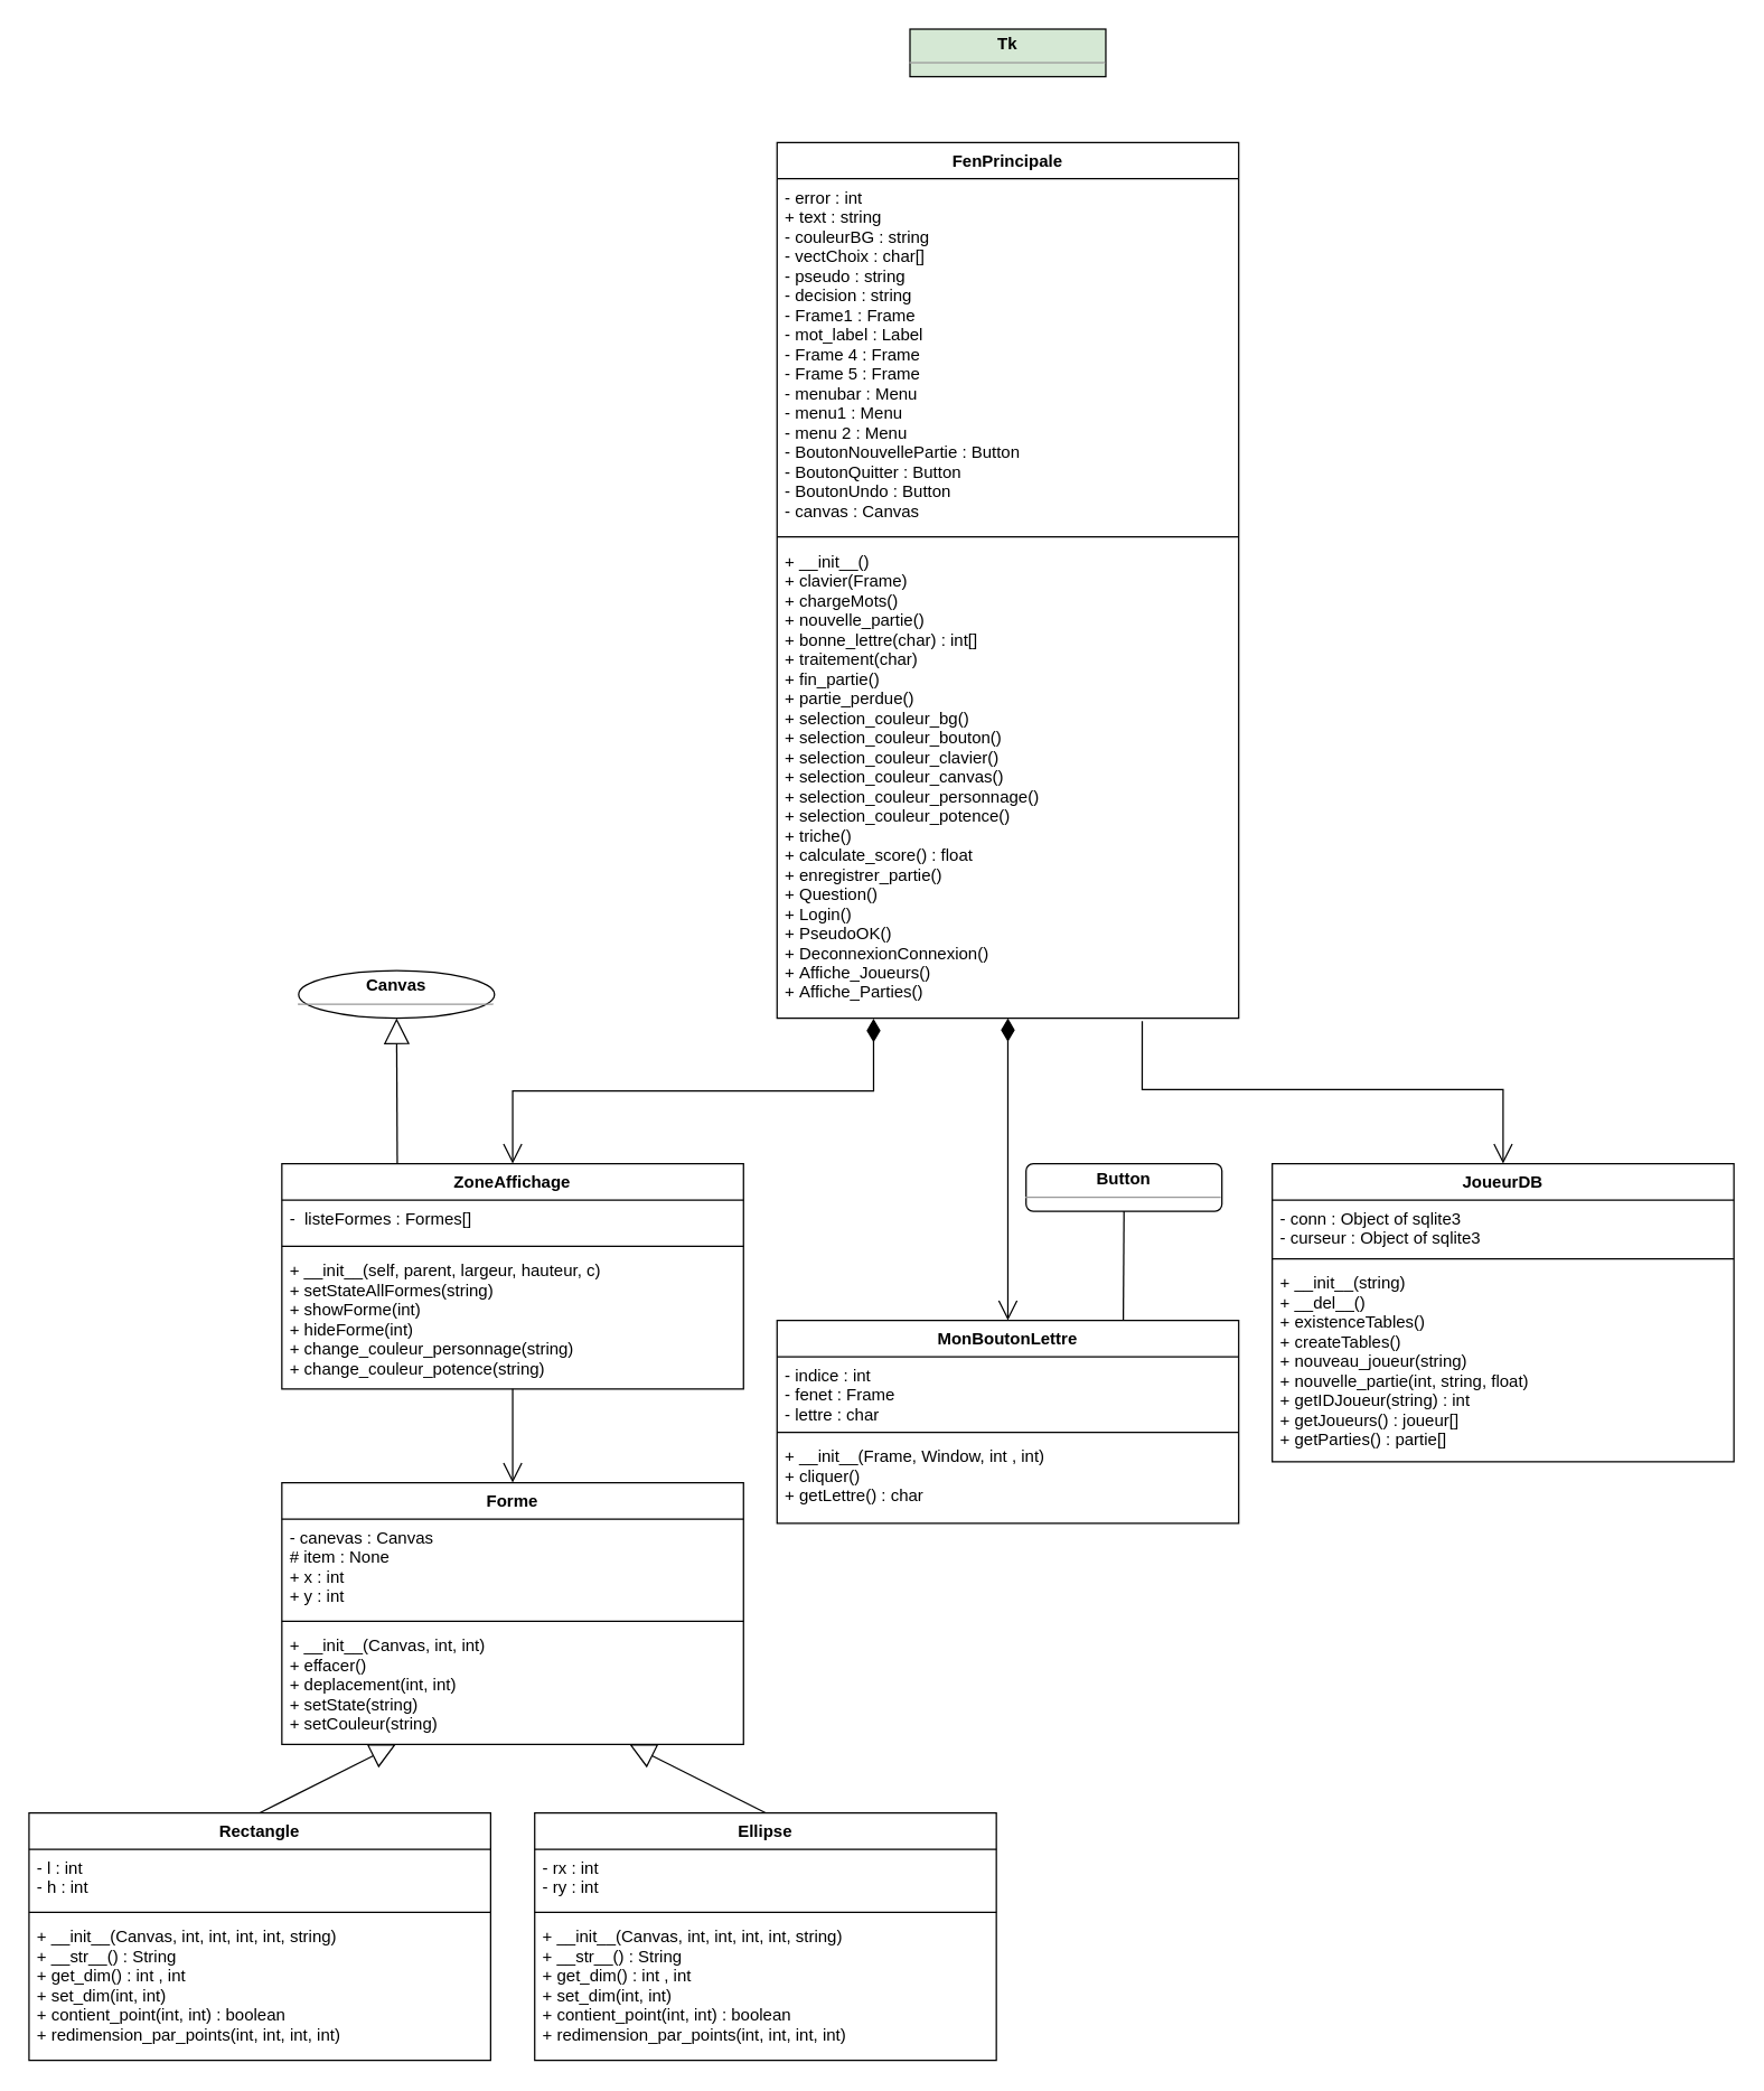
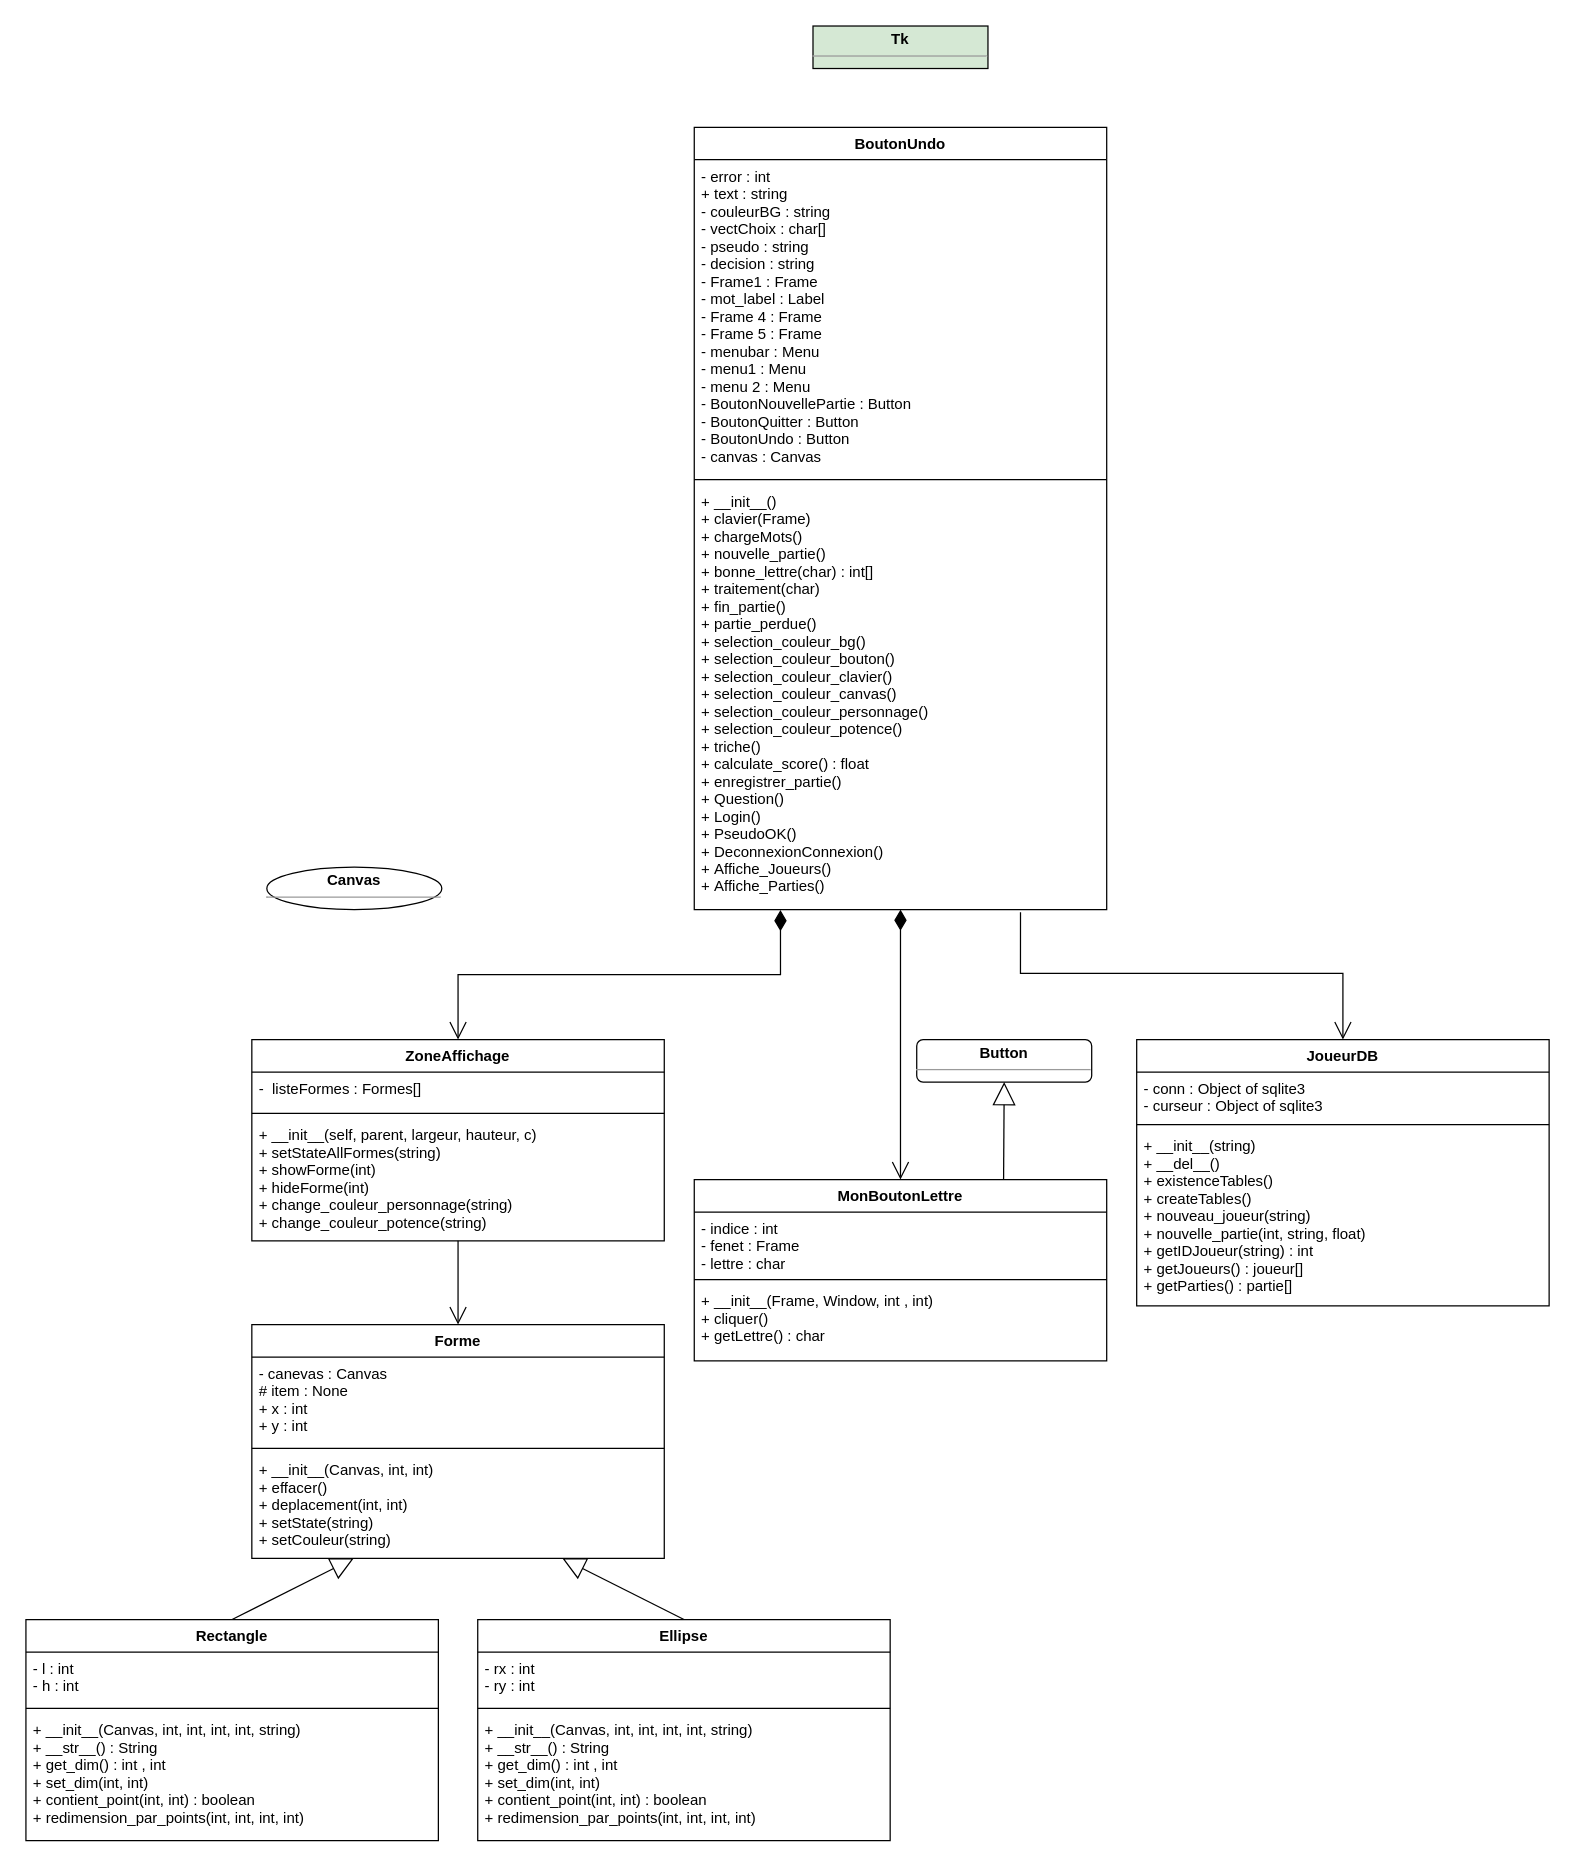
- <mxCell id="6" value="FenPrincipale" style="swimlane;fontStyle=1;align=center;verticalAlign=top;childLayout=stackLayout;horizontal=1;startSize=26;horizontalStack=0;resizeParent=1;resizeParentMax=0;resizeLast=0;collapsible=1;marginBottom=0;" parent="1" vertex="1"><mxGeometry x="555" y="101" width="330" height="626" as="geometry"><mxRectangle x="190" y="150" width="69" height="26" as="alternateBounds" /></mxGeometry></mxCell>
+ <mxCell id="6" value="BoutonUndo" style="swimlane;fontStyle=1;align=center;verticalAlign=top;childLayout=stackLayout;horizontal=1;startSize=26;horizontalStack=0;resizeParent=1;resizeParentMax=0;resizeLast=0;collapsible=1;marginBottom=0;" parent="1" vertex="1"><mxGeometry x="555" y="101" width="330" height="626" as="geometry"><mxRectangle x="190" y="150" width="69" height="26" as="alternateBounds" /></mxGeometry></mxCell>
- <mxCell id="40" value="" style="endArrow=block;endSize=16;endFill=0;html=1;rounded=0;exitX=0.25;exitY=0;exitDx=0;exitDy=0;" edge="1" parent="1" source="14" target="38"><mxGeometry x="0.138" y="8" width="160" relative="1" as="geometry"><mxPoint x="228.33" y="801" as="sourcePoint" /><mxPoint x="131.003" y="752" as="targetPoint" /><Array as="points" /><mxPoint as="offset" /></mxGeometry></mxCell>
- <mxCell id="41" value="" style="endArrow=none;endSize=16;endFill=0;html=1;rounded=0;exitX=0.75;exitY=0;exitDx=0;exitDy=0;entryX=0.5;entryY=1;entryDx=0;entryDy=0;" edge="1" parent="1" source="10" target="39"><mxGeometry x="0.138" y="8" width="160" relative="1" as="geometry"><mxPoint x="759.43" y="932" as="sourcePoint" /><mxPoint x="759" y="828" as="targetPoint" /><Array as="points" /><mxPoint as="offset" /></mxGeometry></mxCell>
+ <mxCell id="41" value="" style="endArrow=block;endSize=16;endFill=0;html=1;rounded=0;exitX=0.75;exitY=0;exitDx=0;exitDy=0;entryX=0.5;entryY=1;entryDx=0;entryDy=0;" edge="1" parent="1" source="10" target="39"><mxGeometry x="0.138" y="8" width="160" relative="1" as="geometry"><mxPoint x="759.43" y="932" as="sourcePoint" /><mxPoint x="759" y="828" as="targetPoint" /><Array as="points" /><mxPoint as="offset" /></mxGeometry></mxCell>
